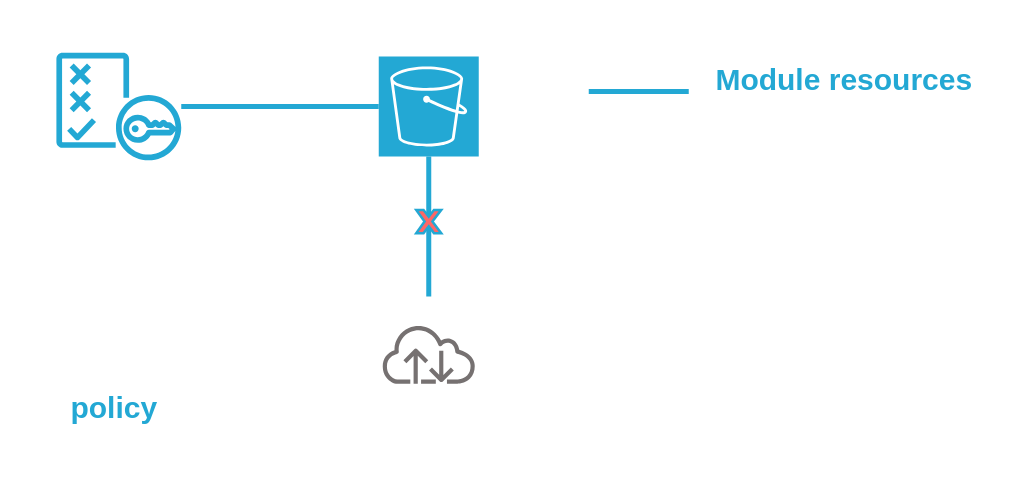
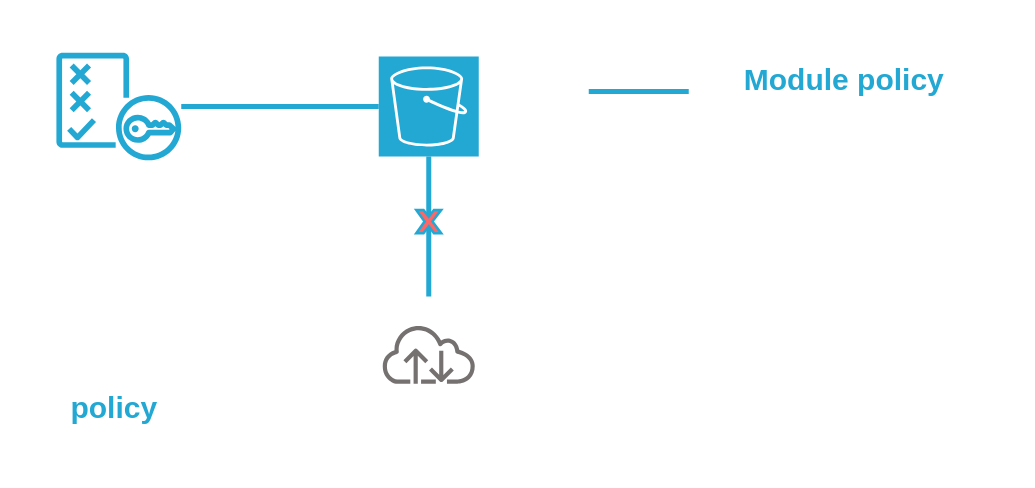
- <mxCell id="3" value="&lt;font style=&quot;font-size: 12px&quot;&gt;Module resources&lt;/font&gt;" style="text;html=1;resizable=0;autosize=1;align=center;verticalAlign=middle;points=[];fillColor=none;strokeColor=none;rounded=0;fontSize=12;fontColor=#23A8D4;fontStyle=1" parent="1" vertex="1"><mxGeometry x="282" y="22" width="110" height="20" as="geometry" /></mxCell>
+ <mxCell id="3" value="&lt;font style=&quot;font-size: 12px&quot;&gt;Module policy&lt;/font&gt;" style="text;html=1;resizable=0;autosize=1;align=center;verticalAlign=middle;points=[];fillColor=none;strokeColor=none;rounded=0;fontSize=12;fontColor=#23A8D4;fontStyle=1" parent="1" vertex="1"><mxGeometry x="282" y="22" width="110" height="20" as="geometry" /></mxCell>
